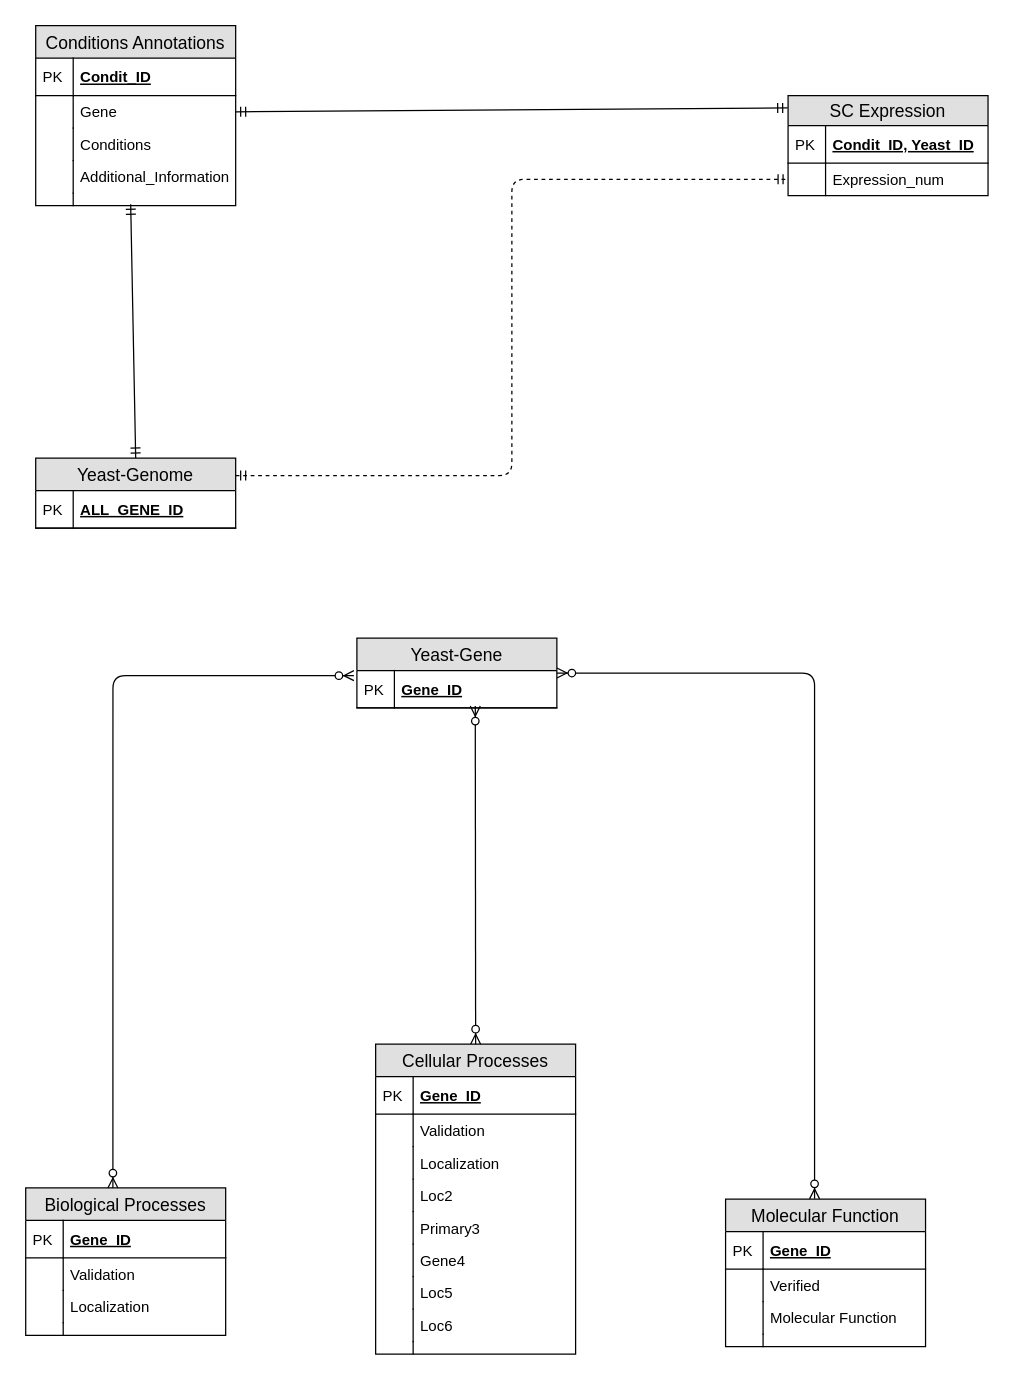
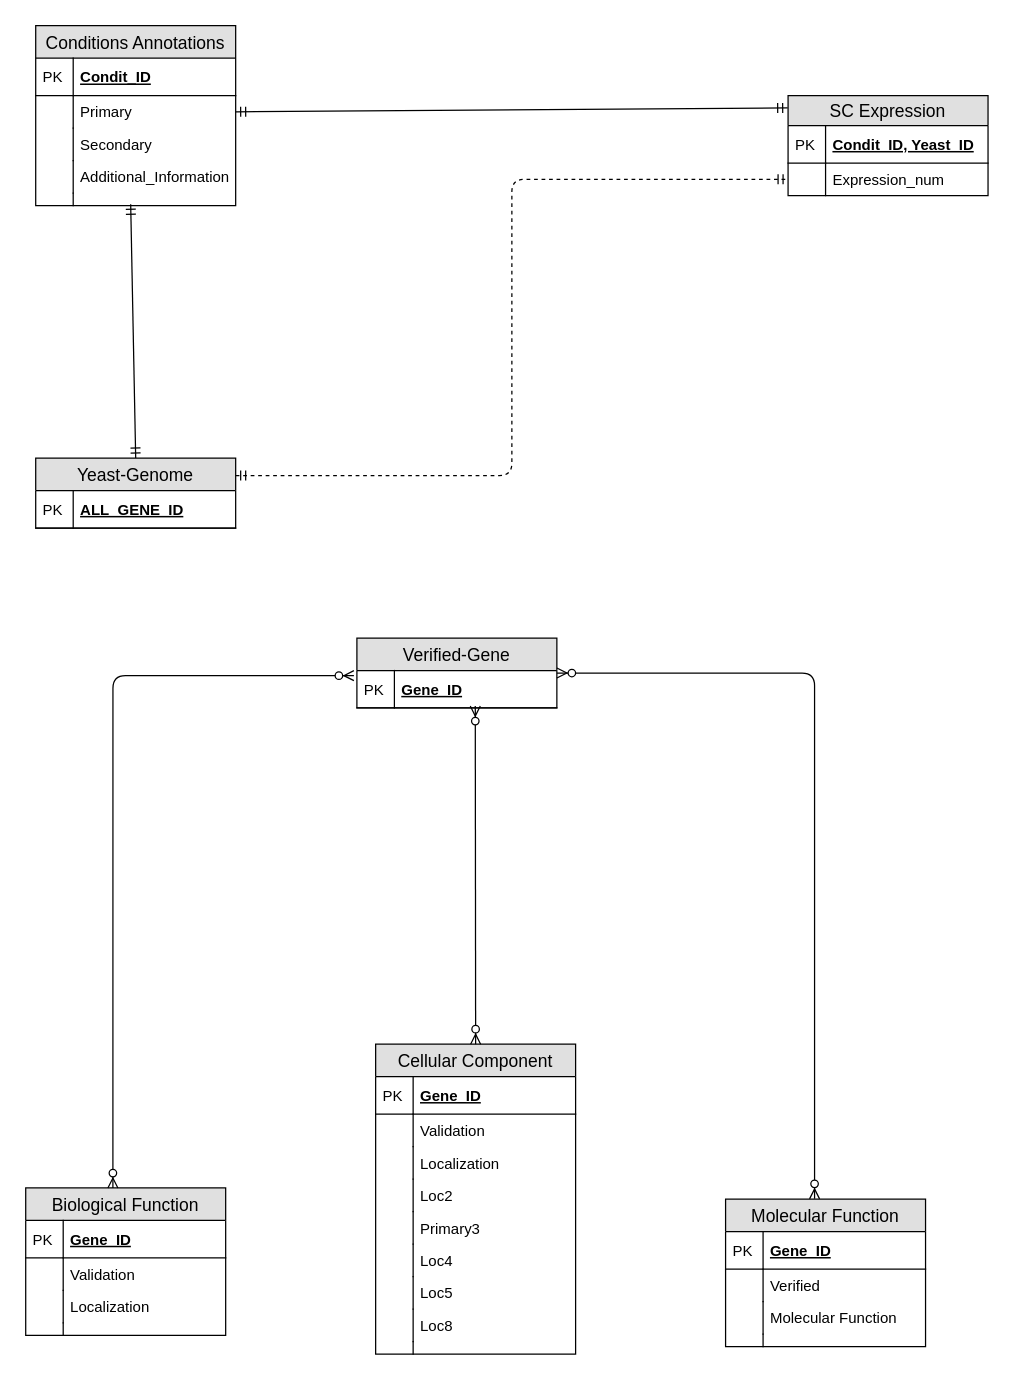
- <mxCell id="5" value="Gene" style="shape=partialRectangle;top=0;left=0;right=0;bottom=0;align=left;verticalAlign=top;fillColor=none;spacingLeft=34;spacingRight=4;overflow=hidden;rotatable=0;points=[[0,0.5],[1,0.5]];portConstraint=eastwest;dropTarget=0;fontSize=12;" parent="2" vertex="1"><mxGeometry y="56" width="160" height="26" as="geometry" /></mxCell>
+ <mxCell id="5" value="Primary" style="shape=partialRectangle;top=0;left=0;right=0;bottom=0;align=left;verticalAlign=top;fillColor=none;spacingLeft=34;spacingRight=4;overflow=hidden;rotatable=0;points=[[0,0.5],[1,0.5]];portConstraint=eastwest;dropTarget=0;fontSize=12;" parent="2" vertex="1"><mxGeometry y="56" width="160" height="26" as="geometry" /></mxCell>
- <mxCell id="7" value="Conditions" style="shape=partialRectangle;top=0;left=0;right=0;bottom=0;align=left;verticalAlign=top;fillColor=none;spacingLeft=34;spacingRight=4;overflow=hidden;rotatable=0;points=[[0,0.5],[1,0.5]];portConstraint=eastwest;dropTarget=0;fontSize=12;" parent="2" vertex="1"><mxGeometry y="82" width="160" height="26" as="geometry" /></mxCell>
+ <mxCell id="7" value="Secondary" style="shape=partialRectangle;top=0;left=0;right=0;bottom=0;align=left;verticalAlign=top;fillColor=none;spacingLeft=34;spacingRight=4;overflow=hidden;rotatable=0;points=[[0,0.5],[1,0.5]];portConstraint=eastwest;dropTarget=0;fontSize=12;" parent="2" vertex="1"><mxGeometry y="82" width="160" height="26" as="geometry" /></mxCell>
- <mxCell id="56" value="Yeast-Gene" style="swimlane;fontStyle=0;childLayout=stackLayout;horizontal=1;startSize=26;fillColor=#e0e0e0;horizontalStack=0;resizeParent=1;resizeParentMax=0;resizeLast=0;collapsible=1;marginBottom=0;swimlaneFillColor=#ffffff;align=center;fontSize=14;" parent="1" vertex="1"><mxGeometry x="285" y="510" width="160" height="56" as="geometry" /></mxCell>
+ <mxCell id="56" value="Verified-Gene" style="swimlane;fontStyle=0;childLayout=stackLayout;horizontal=1;startSize=26;fillColor=#e0e0e0;horizontalStack=0;resizeParent=1;resizeParentMax=0;resizeLast=0;collapsible=1;marginBottom=0;swimlaneFillColor=#ffffff;align=center;fontSize=14;" parent="1" vertex="1"><mxGeometry x="285" y="510" width="160" height="56" as="geometry" /></mxCell>
- <mxCell id="23" value="Cellular Processes" style="swimlane;fontStyle=0;childLayout=stackLayout;horizontal=1;startSize=26;fillColor=#e0e0e0;horizontalStack=0;resizeParent=1;resizeParentMax=0;resizeLast=0;collapsible=1;marginBottom=0;swimlaneFillColor=#ffffff;align=center;fontSize=14;" parent="1" vertex="1"><mxGeometry x="300" y="835" width="160" height="248" as="geometry" /></mxCell>
+ <mxCell id="23" value="Cellular Component" style="swimlane;fontStyle=0;childLayout=stackLayout;horizontal=1;startSize=26;fillColor=#e0e0e0;horizontalStack=0;resizeParent=1;resizeParentMax=0;resizeLast=0;collapsible=1;marginBottom=0;swimlaneFillColor=#ffffff;align=center;fontSize=14;" parent="1" vertex="1"><mxGeometry x="300" y="835" width="160" height="248" as="geometry" /></mxCell>
- <mxCell id="14" value="Biological Processes" style="swimlane;fontStyle=0;childLayout=stackLayout;horizontal=1;startSize=26;fillColor=#e0e0e0;horizontalStack=0;resizeParent=1;resizeParentMax=0;resizeLast=0;collapsible=1;marginBottom=0;swimlaneFillColor=#ffffff;align=center;fontSize=14;" parent="1" vertex="1"><mxGeometry x="20" y="950" width="160" height="118" as="geometry" /></mxCell>
+ <mxCell id="14" value="Biological Function" style="swimlane;fontStyle=0;childLayout=stackLayout;horizontal=1;startSize=26;fillColor=#e0e0e0;horizontalStack=0;resizeParent=1;resizeParentMax=0;resizeLast=0;collapsible=1;marginBottom=0;swimlaneFillColor=#ffffff;align=center;fontSize=14;" parent="1" vertex="1"><mxGeometry x="20" y="950" width="160" height="118" as="geometry" /></mxCell>
- <mxCell id="34" value="Gene4" style="shape=partialRectangle;top=0;left=0;right=0;bottom=0;align=left;verticalAlign=top;fillColor=none;spacingLeft=34;spacingRight=4;overflow=hidden;rotatable=0;points=[[0,0.5],[1,0.5]];portConstraint=eastwest;dropTarget=0;fontSize=12;" parent="23" vertex="1"><mxGeometry y="160" width="160" height="26" as="geometry" /></mxCell>
+ <mxCell id="34" value="Loc4" style="shape=partialRectangle;top=0;left=0;right=0;bottom=0;align=left;verticalAlign=top;fillColor=none;spacingLeft=34;spacingRight=4;overflow=hidden;rotatable=0;points=[[0,0.5],[1,0.5]];portConstraint=eastwest;dropTarget=0;fontSize=12;" parent="23" vertex="1"><mxGeometry y="160" width="160" height="26" as="geometry" /></mxCell>
- <mxCell id="38" value="Loc6" style="shape=partialRectangle;top=0;left=0;right=0;bottom=0;align=left;verticalAlign=top;fillColor=none;spacingLeft=34;spacingRight=4;overflow=hidden;rotatable=0;points=[[0,0.5],[1,0.5]];portConstraint=eastwest;dropTarget=0;fontSize=12;" parent="23" vertex="1"><mxGeometry y="212" width="160" height="26" as="geometry" /></mxCell>
+ <mxCell id="38" value="Loc8" style="shape=partialRectangle;top=0;left=0;right=0;bottom=0;align=left;verticalAlign=top;fillColor=none;spacingLeft=34;spacingRight=4;overflow=hidden;rotatable=0;points=[[0,0.5],[1,0.5]];portConstraint=eastwest;dropTarget=0;fontSize=12;" parent="23" vertex="1"><mxGeometry y="212" width="160" height="26" as="geometry" /></mxCell>
